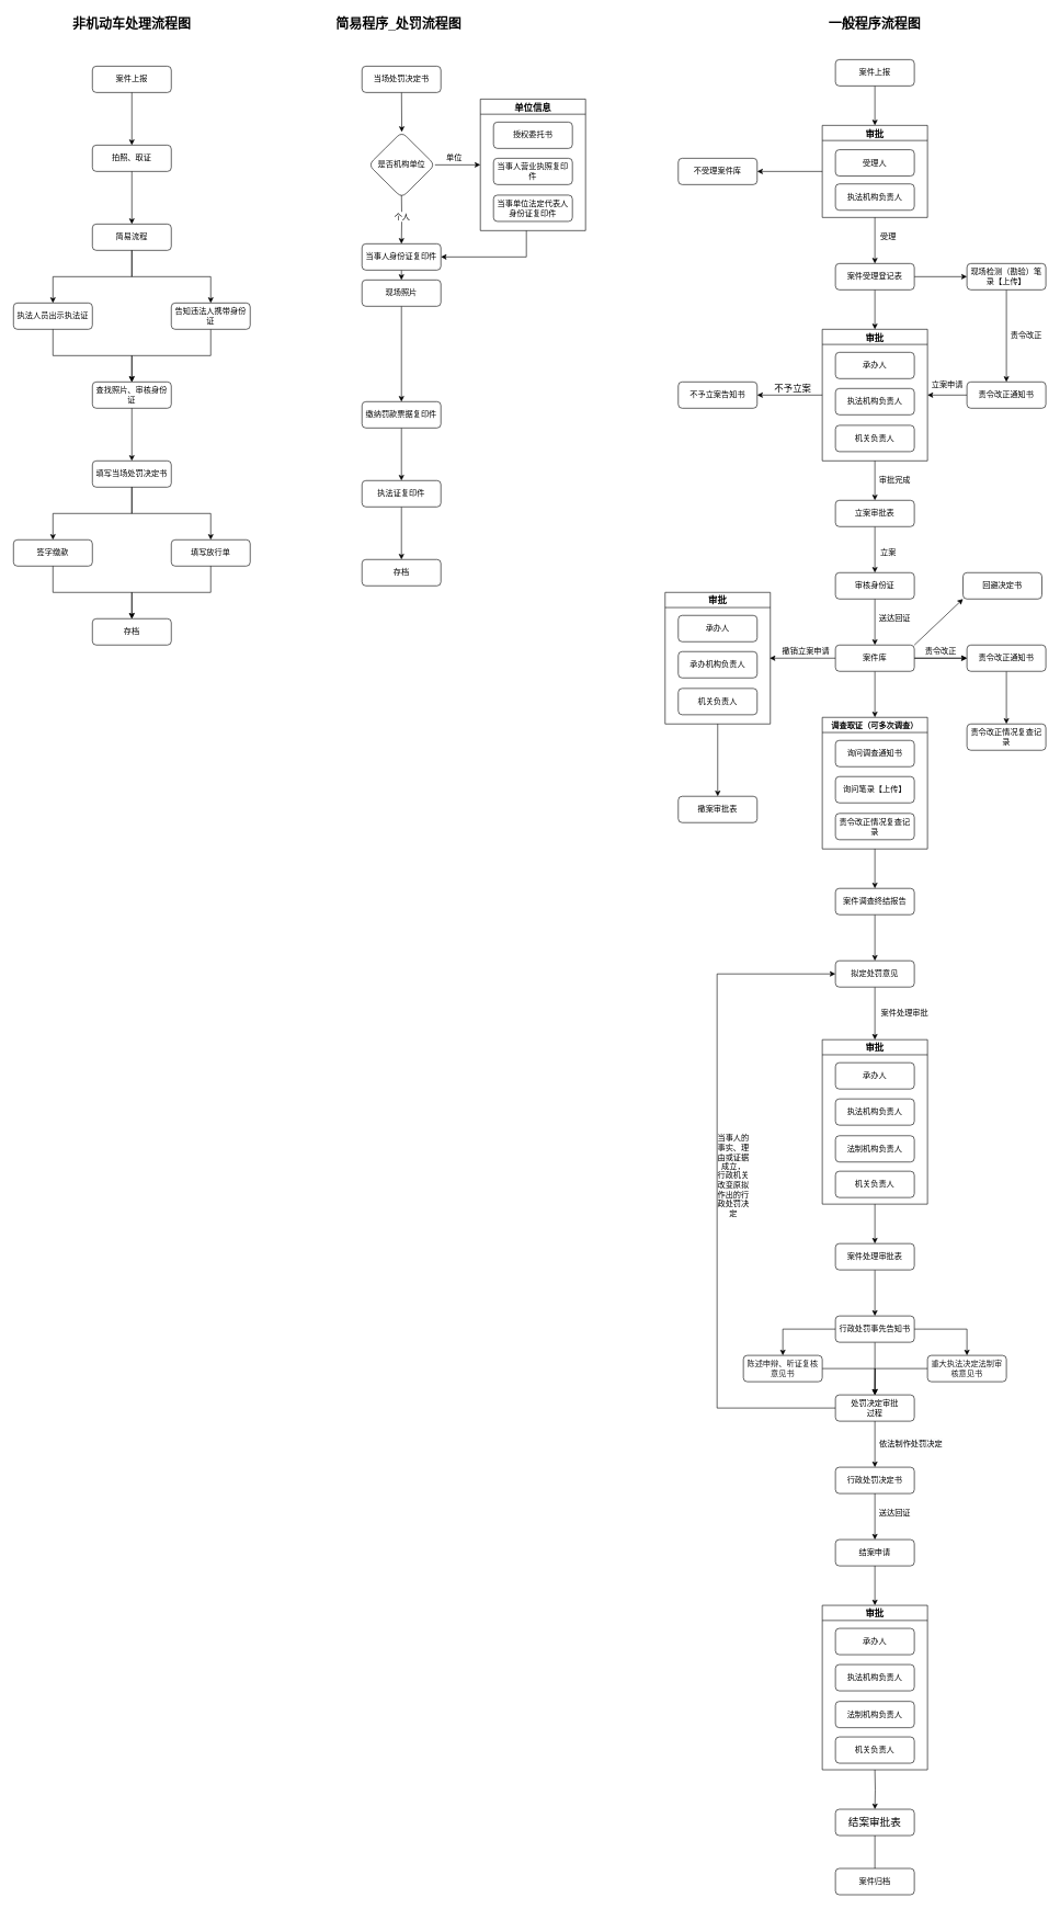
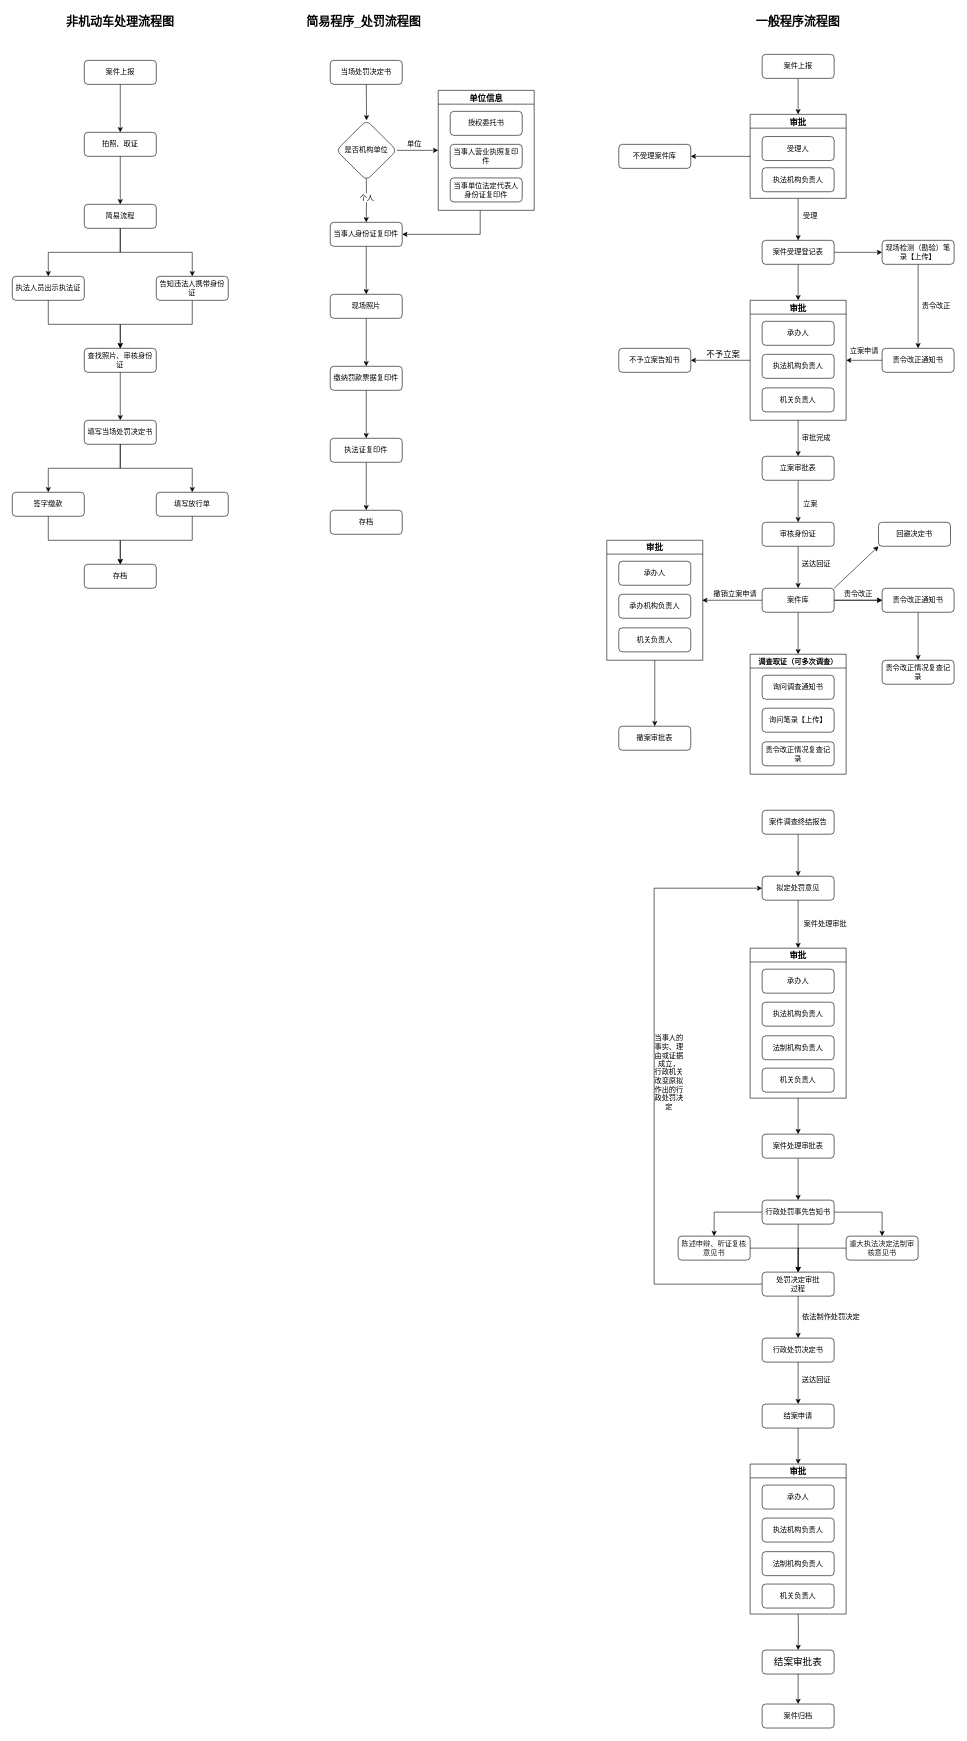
- <mxCell id="126" value="现场照片" style="rounded=1;whiteSpace=wrap;html=1;fontSize=12;glass=0;strokeWidth=1;shadow=0;" vertex="1" parent="1"><mxGeometry x="550" y="425" width="120" height="40" as="geometry" /></mxCell>
+ <mxCell id="126" value="现场照片" style="rounded=1;whiteSpace=wrap;html=1;fontSize=12;glass=0;strokeWidth=1;shadow=0;" vertex="1" parent="1"><mxGeometry x="550" y="490" width="120" height="40" as="geometry" /></mxCell>
- <mxCell id="64" style="edgeStyle=orthogonalEdgeStyle;rounded=0;orthogonalLoop=1;jettySize=auto;html=1;fontFamily=Helvetica;fontSize=12;fontColor=default;" edge="1" parent="1" source="65" target="83"><mxGeometry relative="1" as="geometry" /></mxCell>
- <mxCell id="117" value="" style="edgeStyle=orthogonalEdgeStyle;rounded=0;orthogonalLoop=1;jettySize=auto;html=1;fontFamily=Helvetica;fontSize=12;fontColor=default;endArrow=none;" edge="1" parent="1" source="118" target="143"><mxGeometry relative="1" as="geometry" /></mxCell>
+ <mxCell id="117" value="" style="edgeStyle=orthogonalEdgeStyle;rounded=0;orthogonalLoop=1;jettySize=auto;html=1;fontFamily=Helvetica;fontSize=12;fontColor=default;" edge="1" parent="1" source="118" target="143"><mxGeometry relative="1" as="geometry" /></mxCell>
